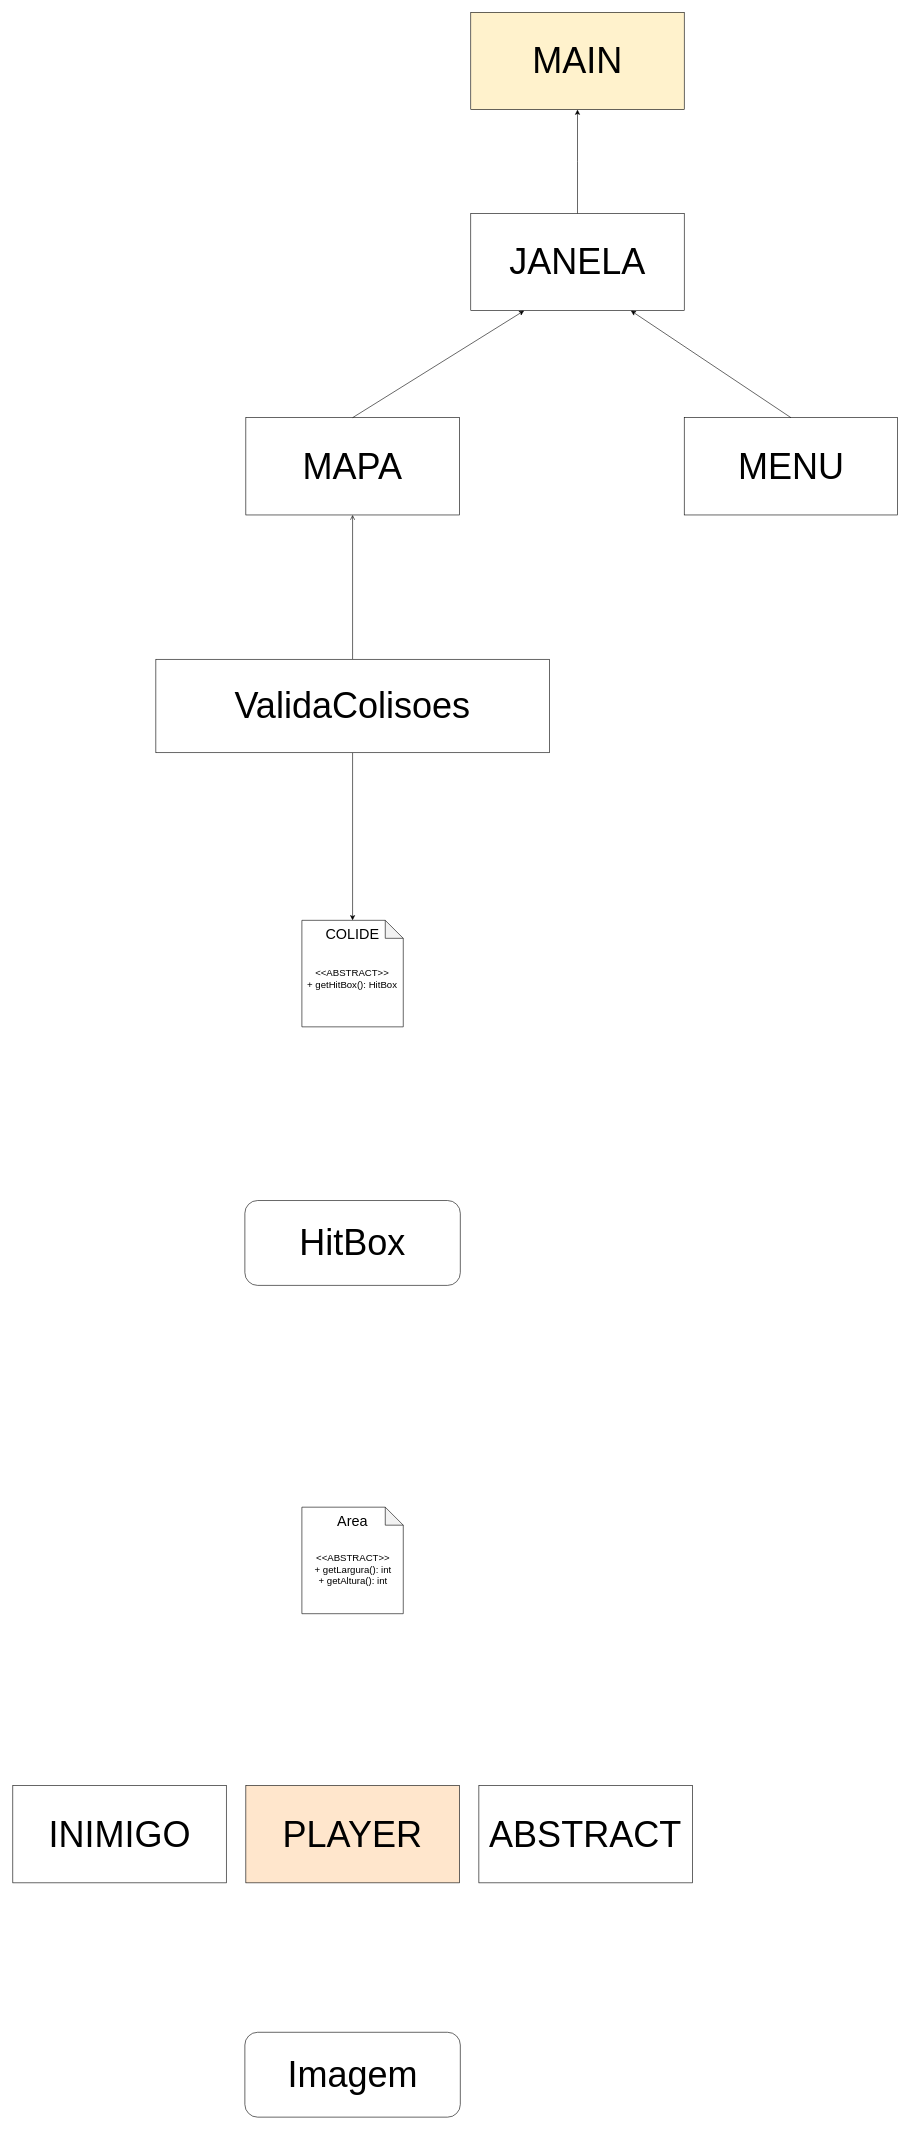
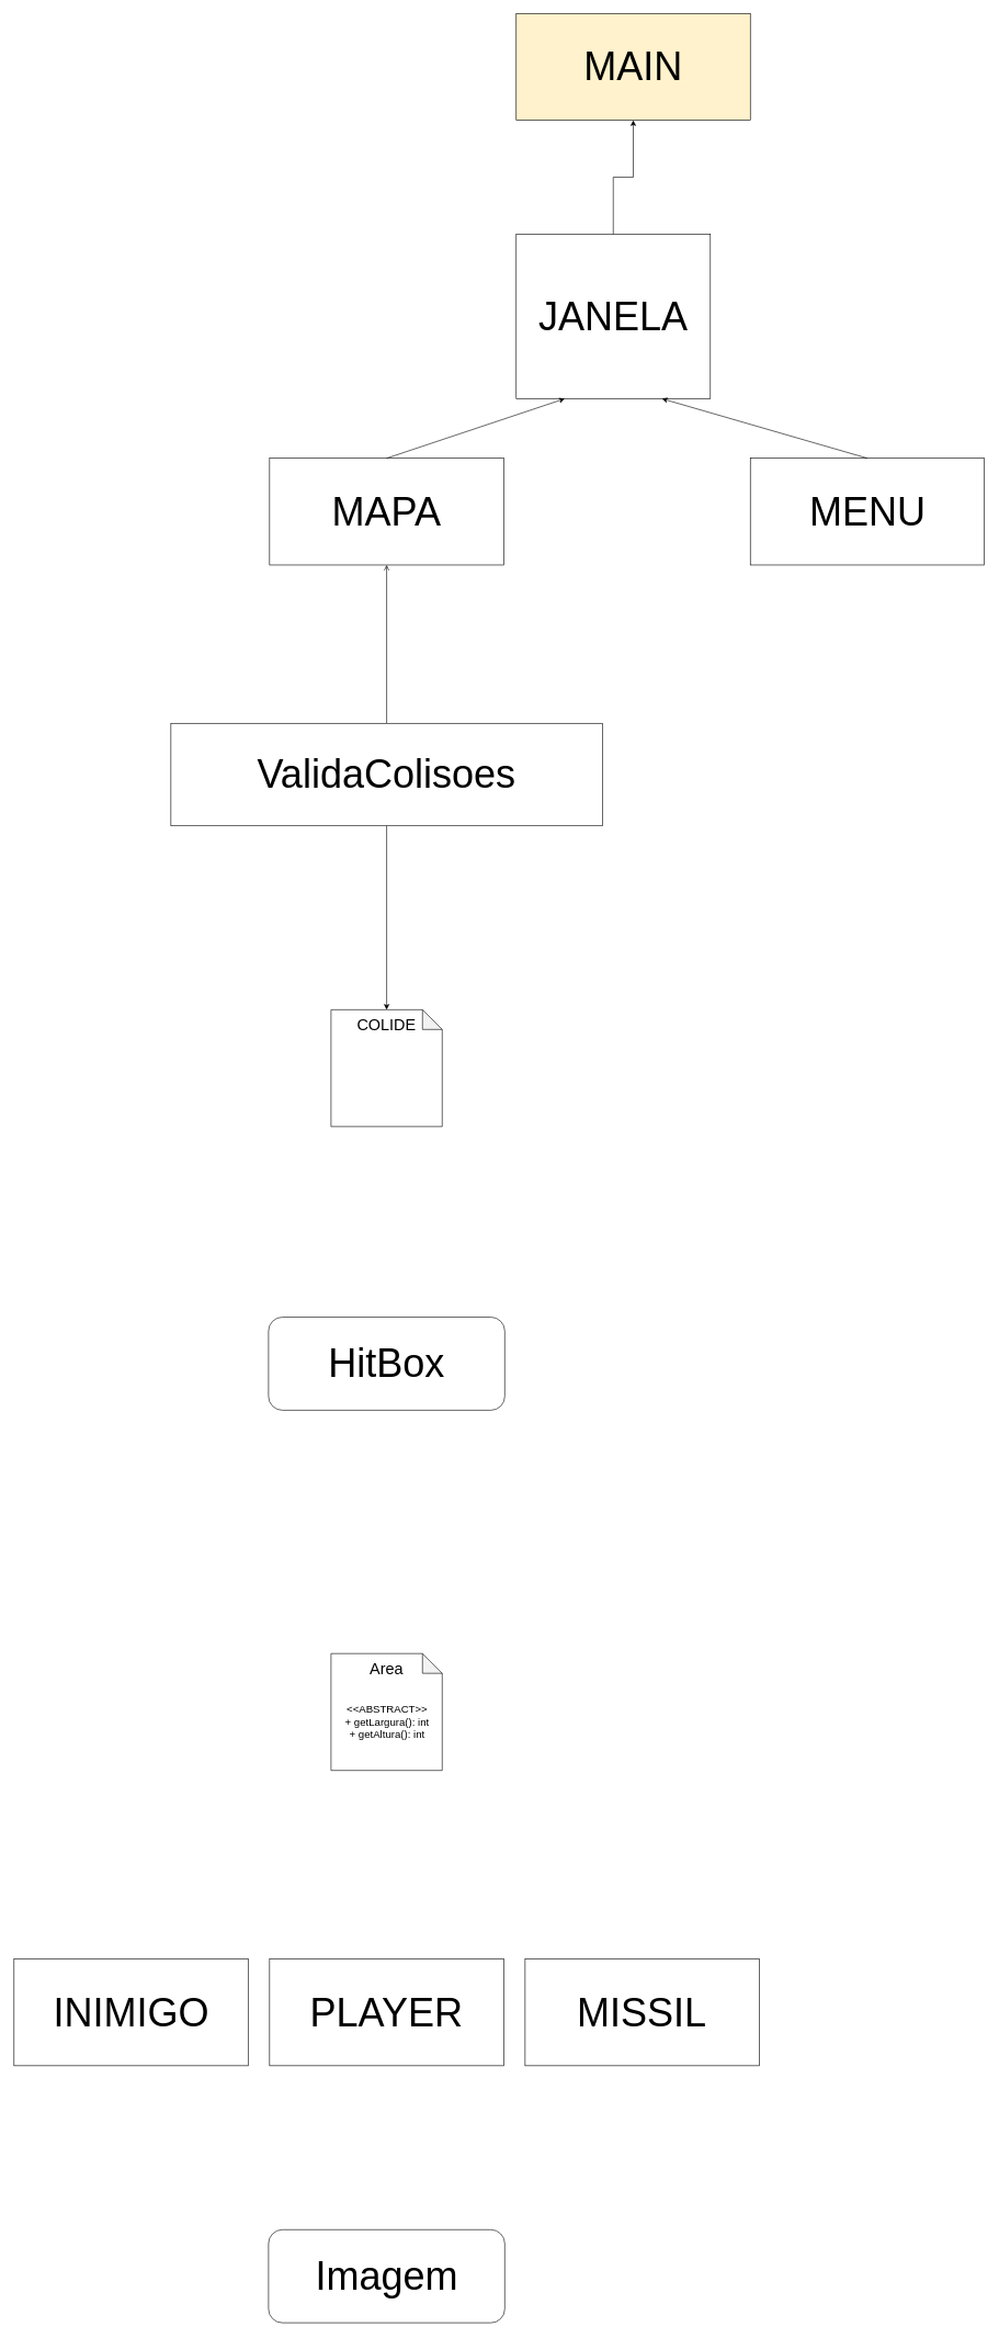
- <mxCell id="6" value="JANELA" style="rounded=0;whiteSpace=wrap;html=1;fontSize=60;" vertex="1" parent="1"><mxGeometry x="783.947" y="355.046" width="355.706" height="162.119" as="geometry" /></mxCell>
+ <mxCell id="6" value="JANELA" style="rounded=0;whiteSpace=wrap;html=1;fontSize=60;" vertex="1" parent="1"><mxGeometry x="783.947" y="355.046" width="295" height="250" as="geometry" /></mxCell>
- <mxCell id="17" value="&amp;lt;&amp;lt;ABSTRACT&amp;gt;&amp;gt;&lt;br style=&quot;font-size: 16px;&quot;&gt;+ getHitBox(): HitBox" style="text;html=1;strokeColor=none;fillColor=none;align=center;verticalAlign=middle;whiteSpace=wrap;rounded=0;fontSize=16;" vertex="1" parent="15"><mxGeometry x="-0.04" y="50.67" width="169.04" height="95.33" as="geometry" /></mxCell>
- <mxCell id="3" value="PLAYER" style="rounded=0;whiteSpace=wrap;html=1;fontSize=60;fillColor=#ffe6cc;" vertex="1" parent="1"><mxGeometry x="409.143" y="2974.881" width="355.706" height="162.119" as="geometry" /></mxCell>
+ <mxCell id="3" value="PLAYER" style="rounded=0;whiteSpace=wrap;html=1;fontSize=60;" vertex="1" parent="1"><mxGeometry x="409.143" y="2974.881" width="355.706" height="162.119" as="geometry" /></mxCell>
- <mxCell id="2" value="ABSTRACT" style="rounded=0;whiteSpace=wrap;html=1;fontSize=60;" vertex="1" parent="1"><mxGeometry x="797.455" y="2974.881" width="355.706" height="162.119" as="geometry" /></mxCell>
+ <mxCell id="2" value="MISSIL" style="rounded=0;whiteSpace=wrap;html=1;fontSize=60;" vertex="1" parent="1"><mxGeometry x="797.455" y="2974.881" width="355.706" height="162.119" as="geometry" /></mxCell>
